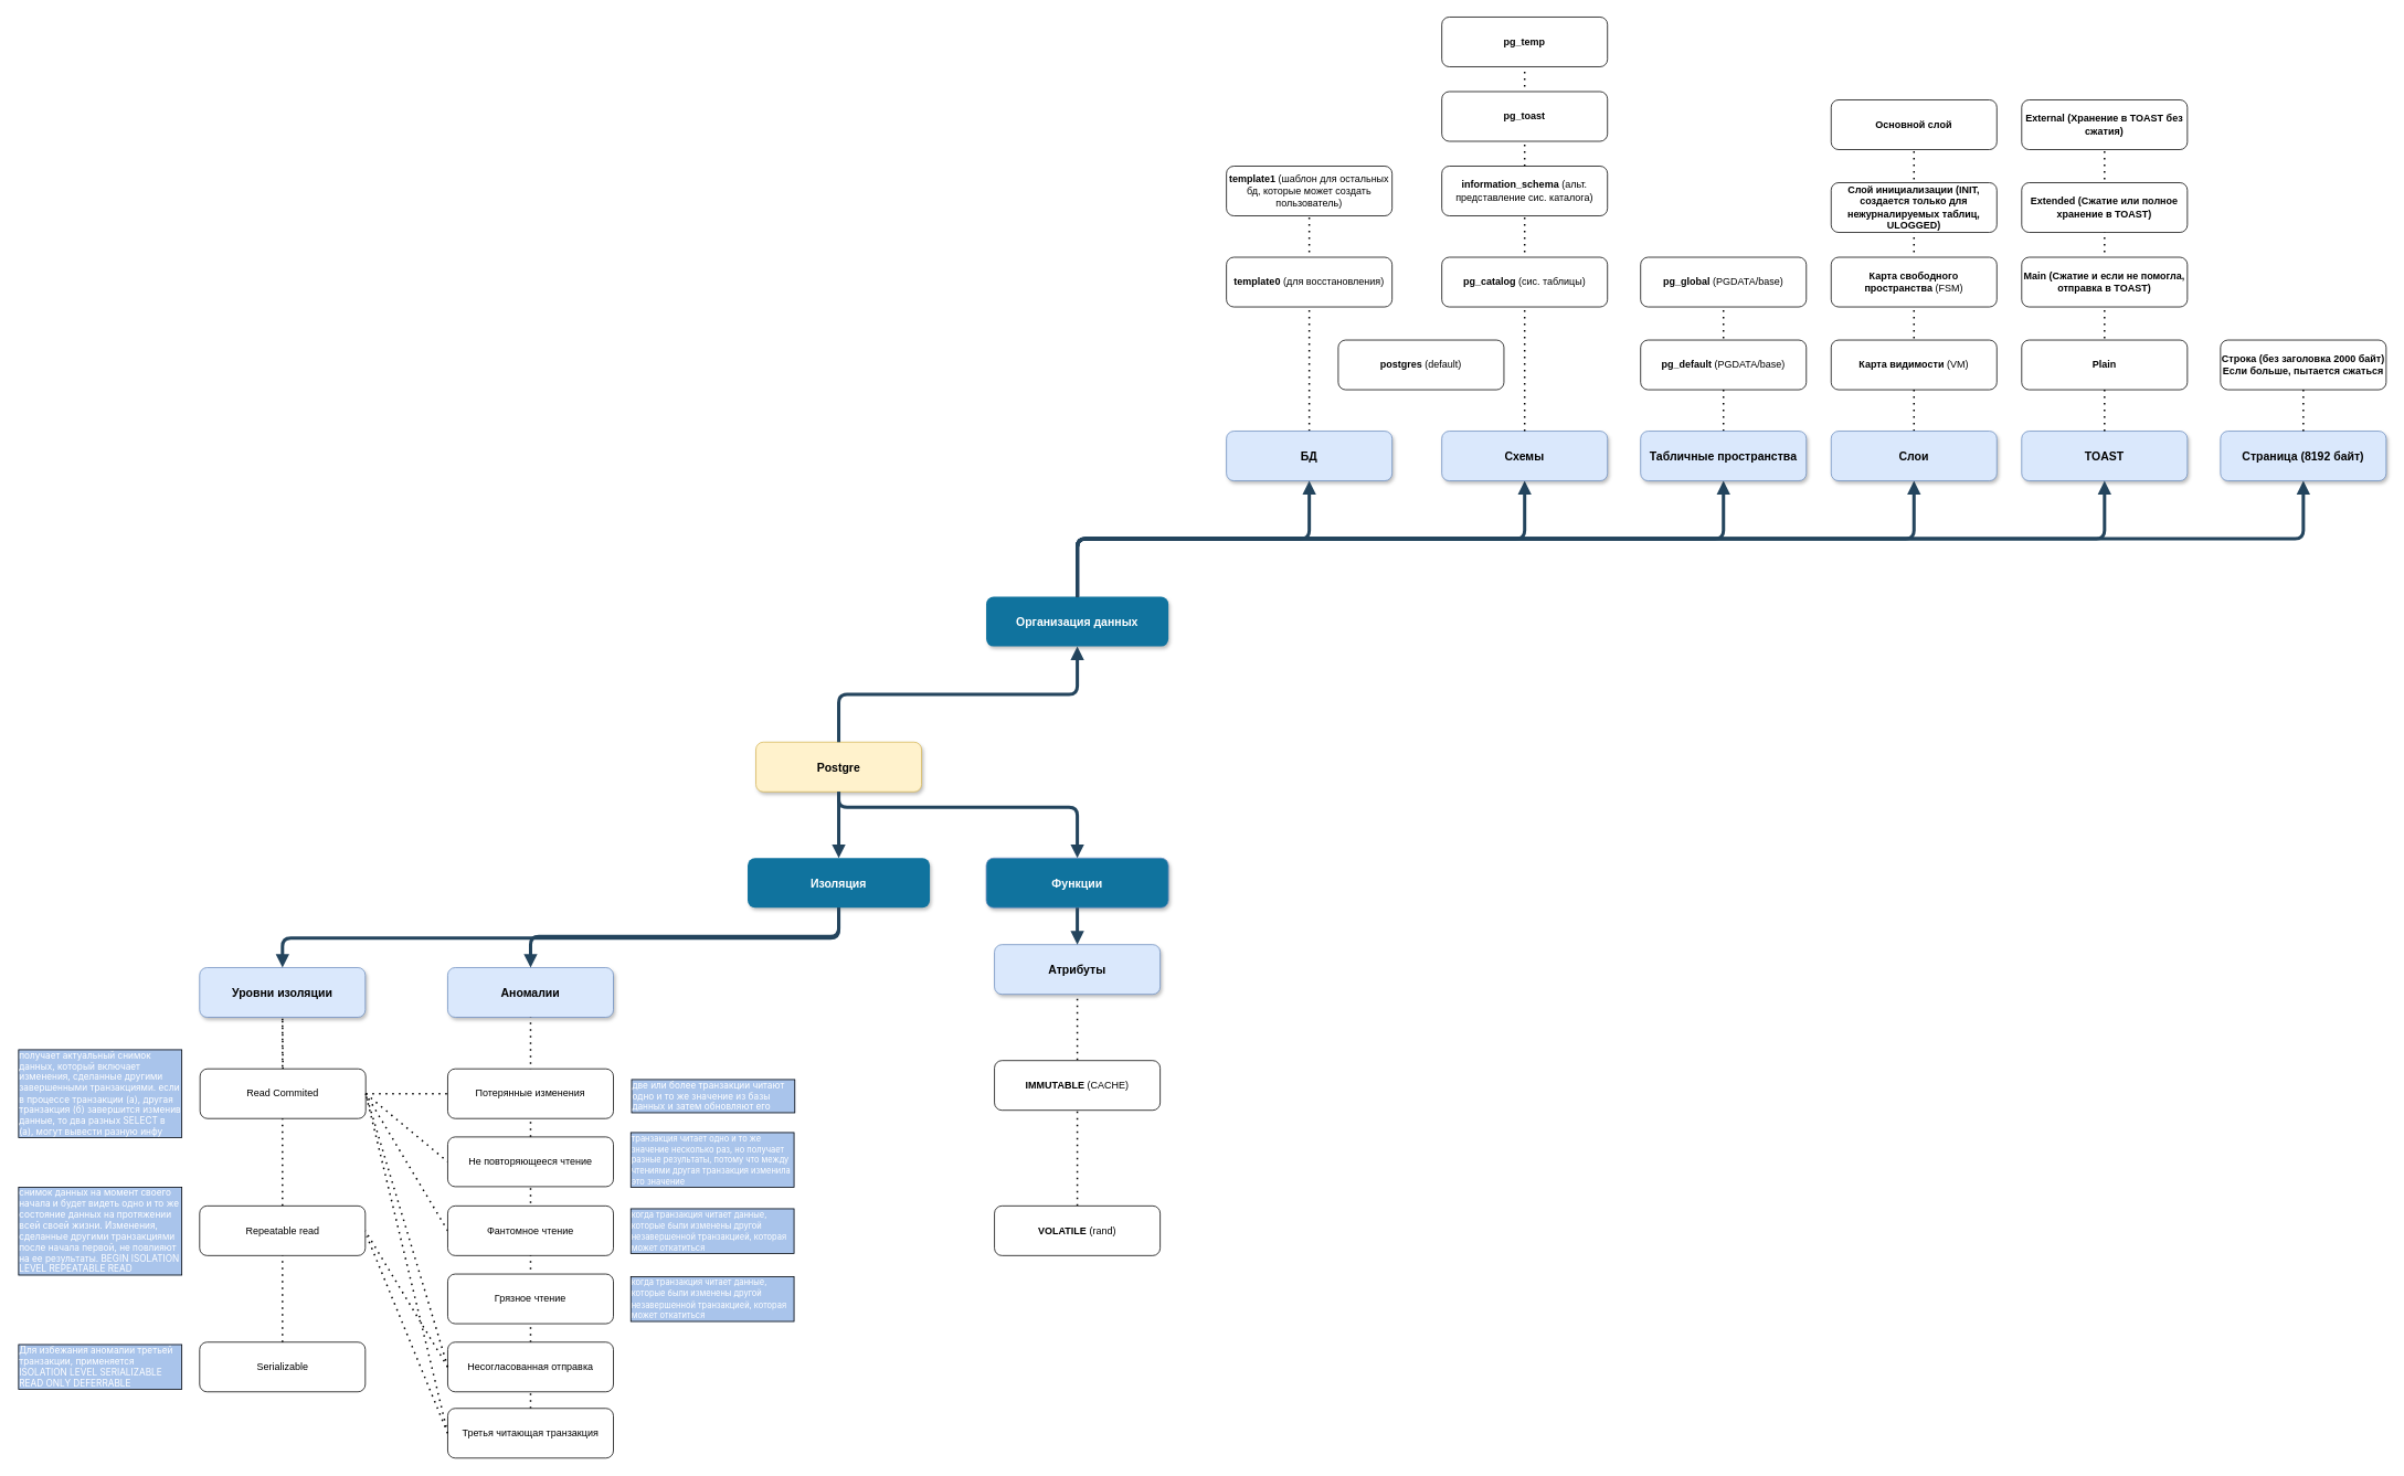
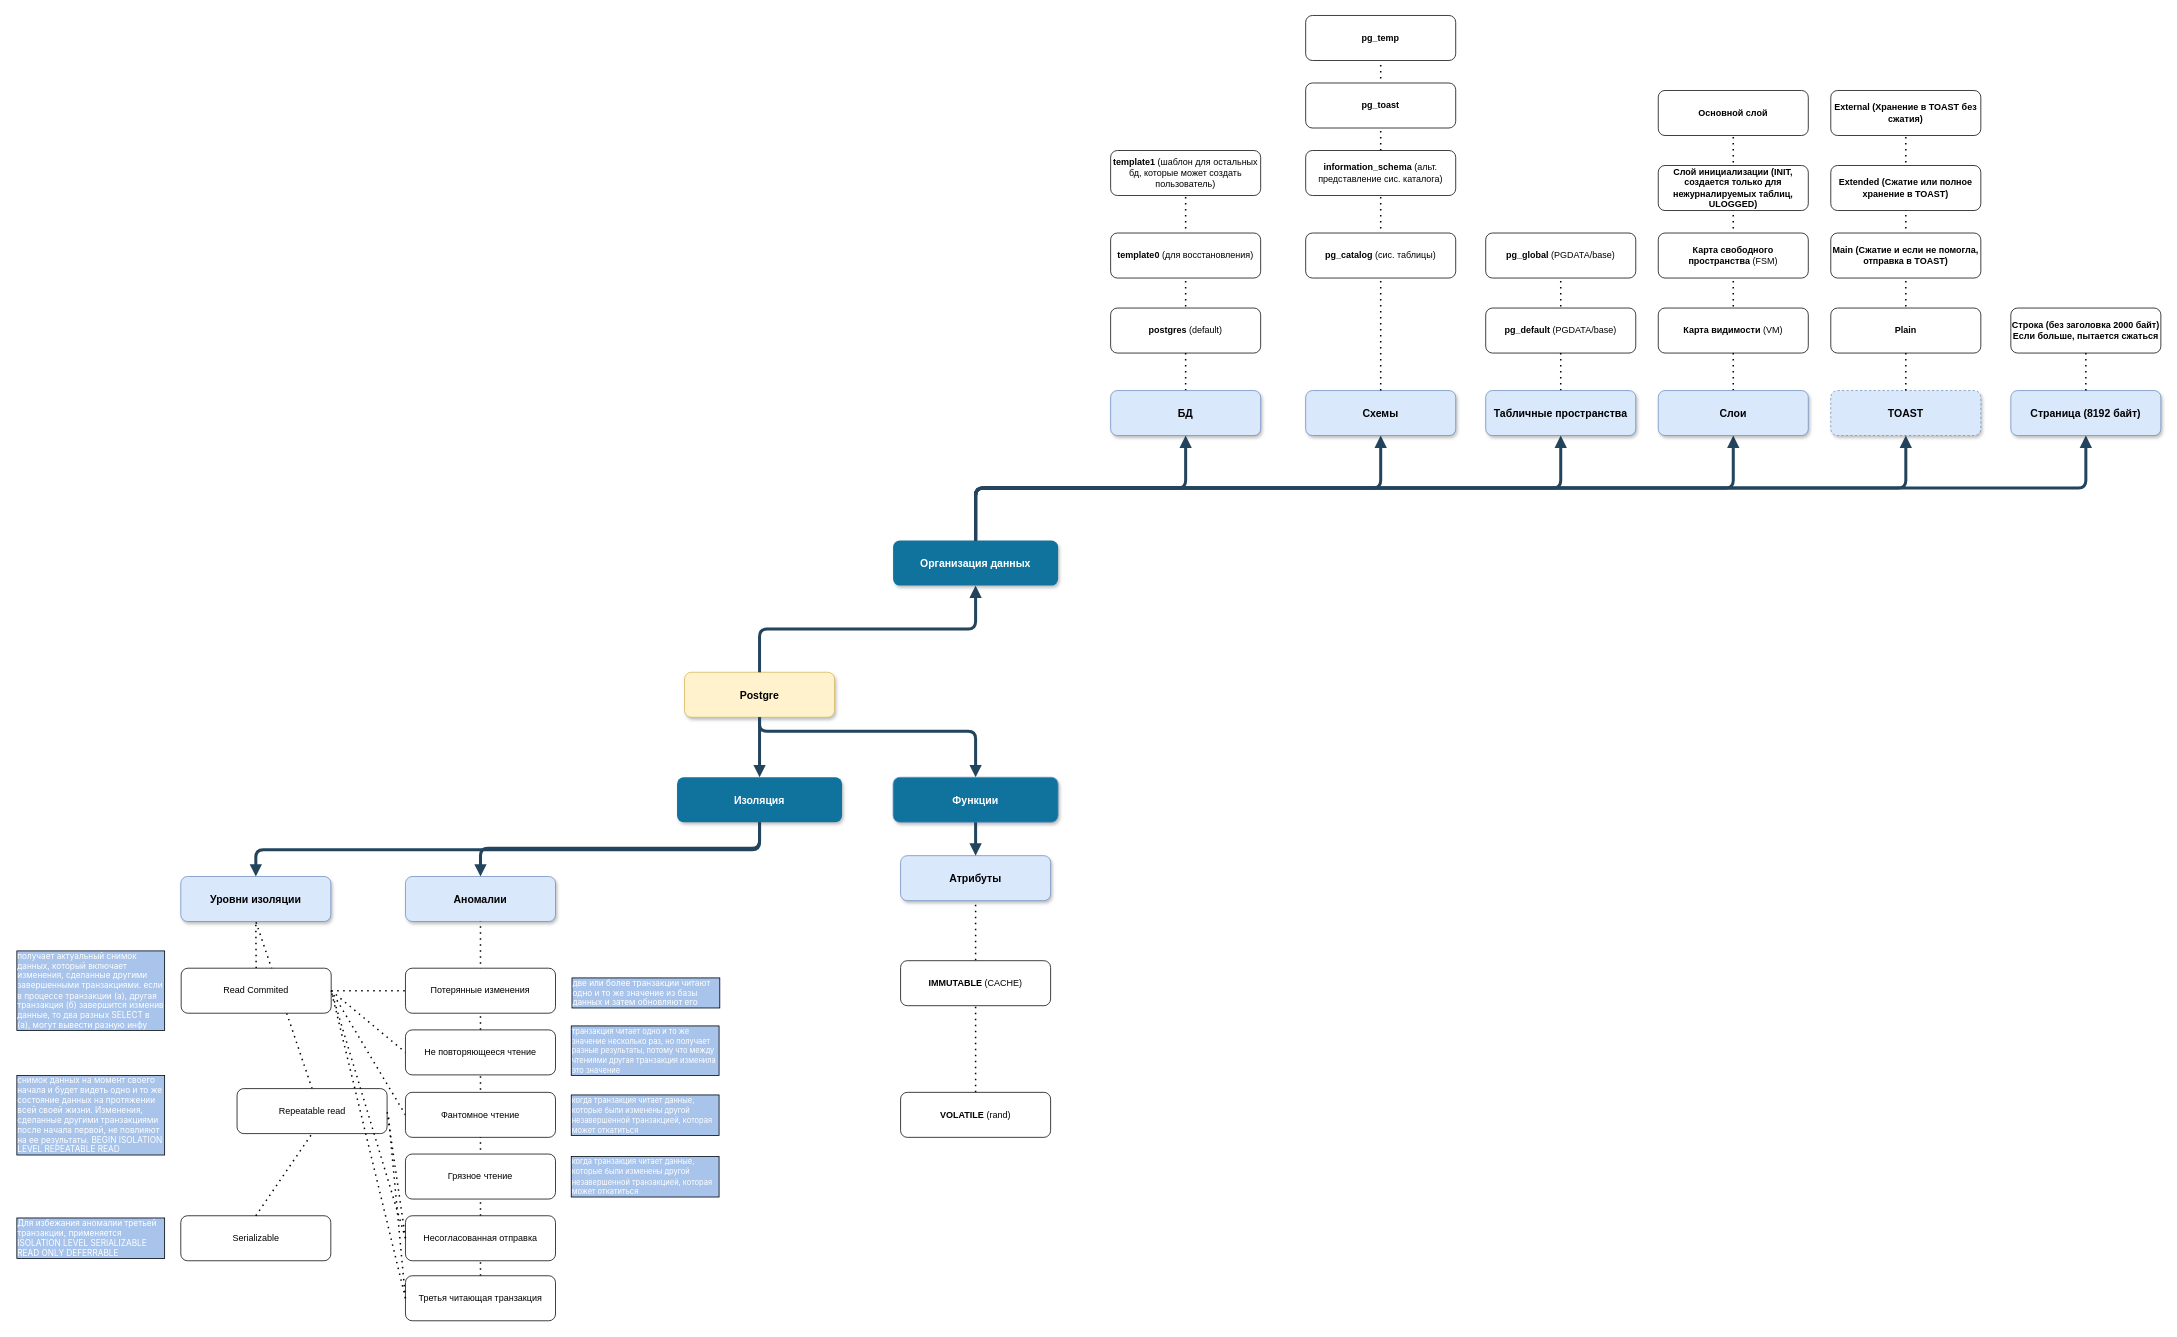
- <mxCell id="49" value="&lt;b&gt;postgres &lt;/b&gt;(default)" style="rounded=1;whiteSpace=wrap;html=1;" vertex="1" parent="1"><mxGeometry x="1615" y="410" width="200" height="60" as="geometry" /></mxCell>
+ <mxCell id="49" value="&lt;b&gt;postgres &lt;/b&gt;(default)" style="rounded=1;whiteSpace=wrap;html=1;" vertex="1" parent="1"><mxGeometry x="1480" y="410" width="200" height="60" as="geometry" /></mxCell>
- <mxCell id="71" value="TOAST" style="rounded=1;fillColor=#dae8fc;strokeColor=#6c8ebf;shadow=1;fontStyle=1;fontSize=14;" vertex="1" parent="1"><mxGeometry x="2440" y="520" width="200" height="60" as="geometry" /></mxCell>
+ <mxCell id="71" value="TOAST" style="rounded=1;fillColor=#dae8fc;strokeColor=#6c8ebf;shadow=1;fontStyle=1;fontSize=14;dashed=1;" vertex="1" parent="1"><mxGeometry x="2440" y="520" width="200" height="60" as="geometry" /></mxCell>
- <mxCell id="18" value="Repeatable read" style="rounded=1;whiteSpace=wrap;html=1;" vertex="1" parent="1"><mxGeometry x="240.5" y="1455.5" width="200" height="60" as="geometry" /></mxCell>
+ <mxCell id="18" value="Repeatable read" style="rounded=1;whiteSpace=wrap;html=1;" vertex="1" parent="1"><mxGeometry x="315.5" y="1450.5" width="200" height="60" as="geometry" /></mxCell>
